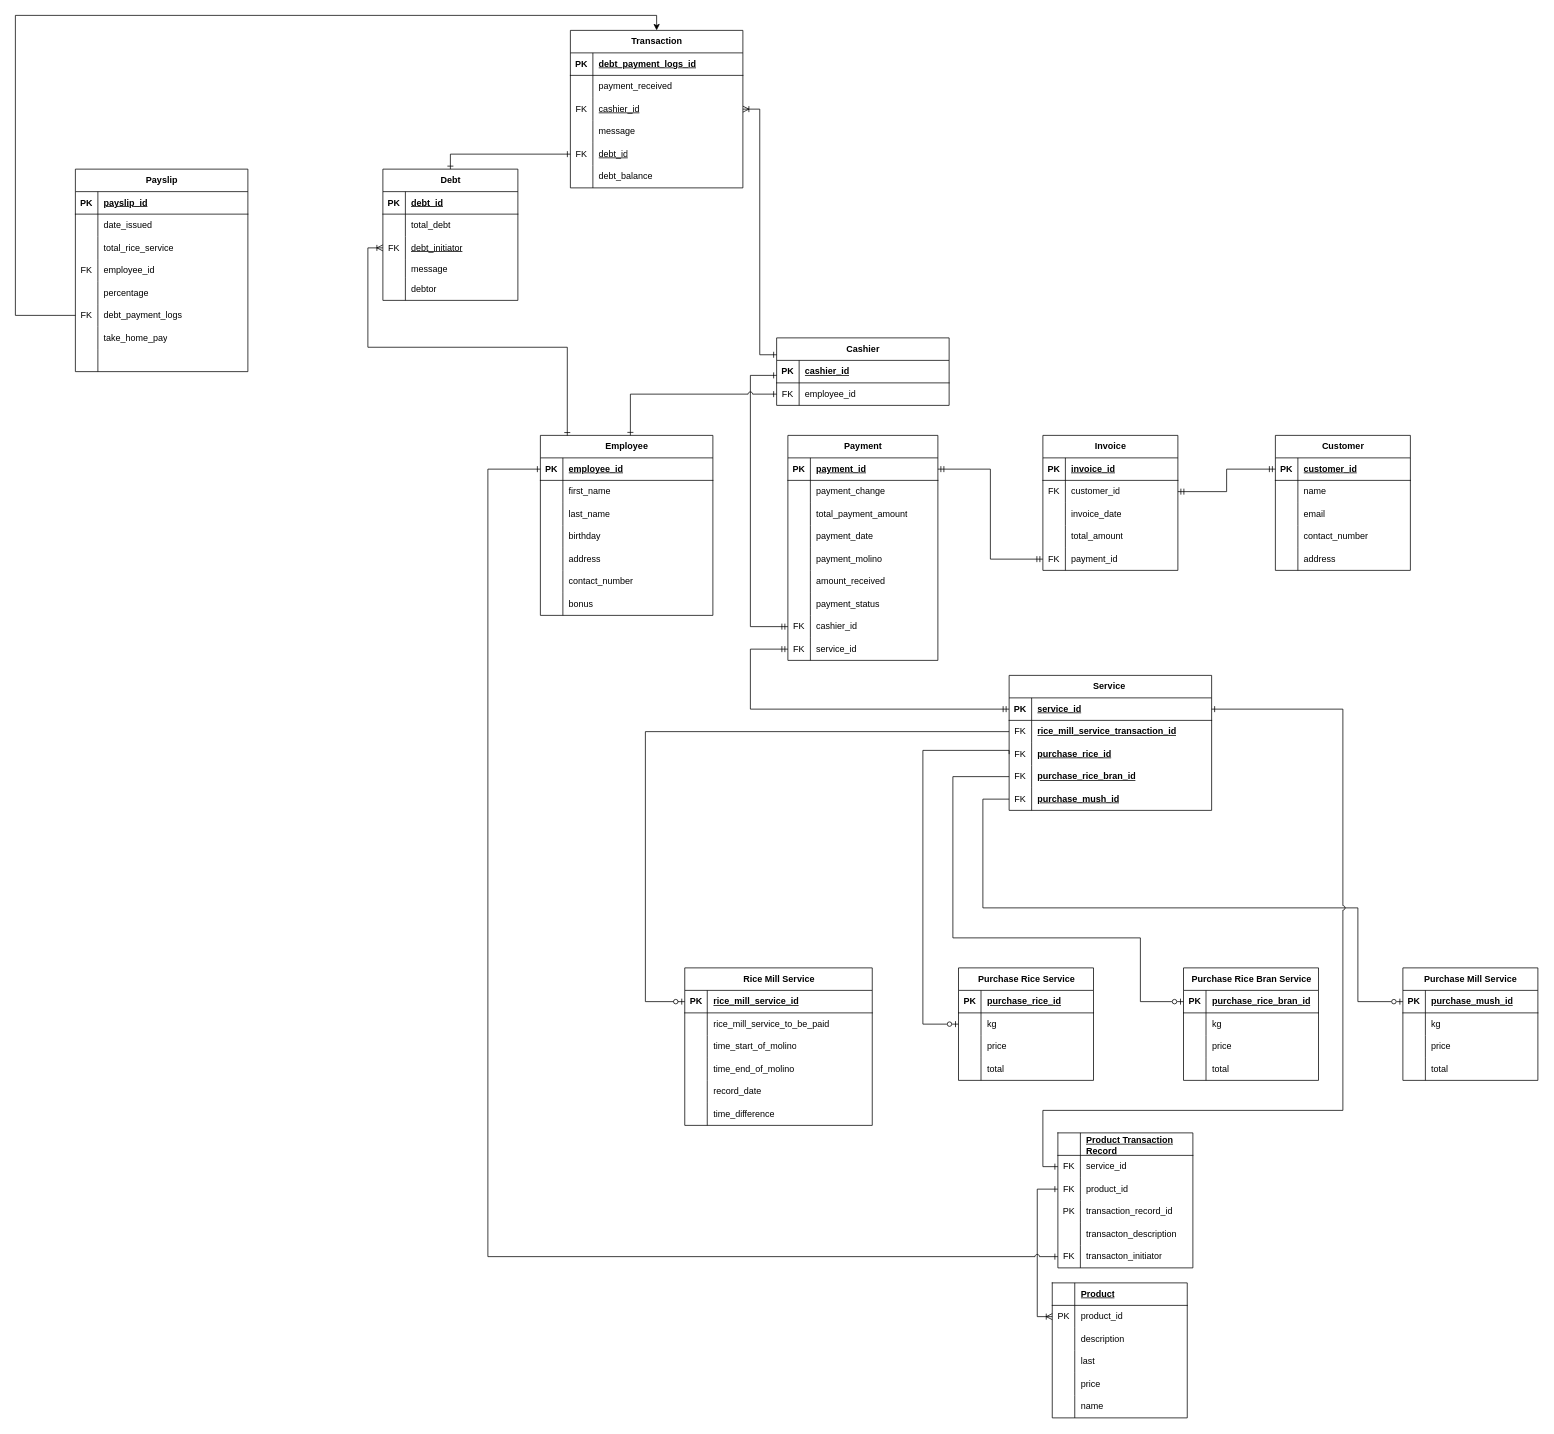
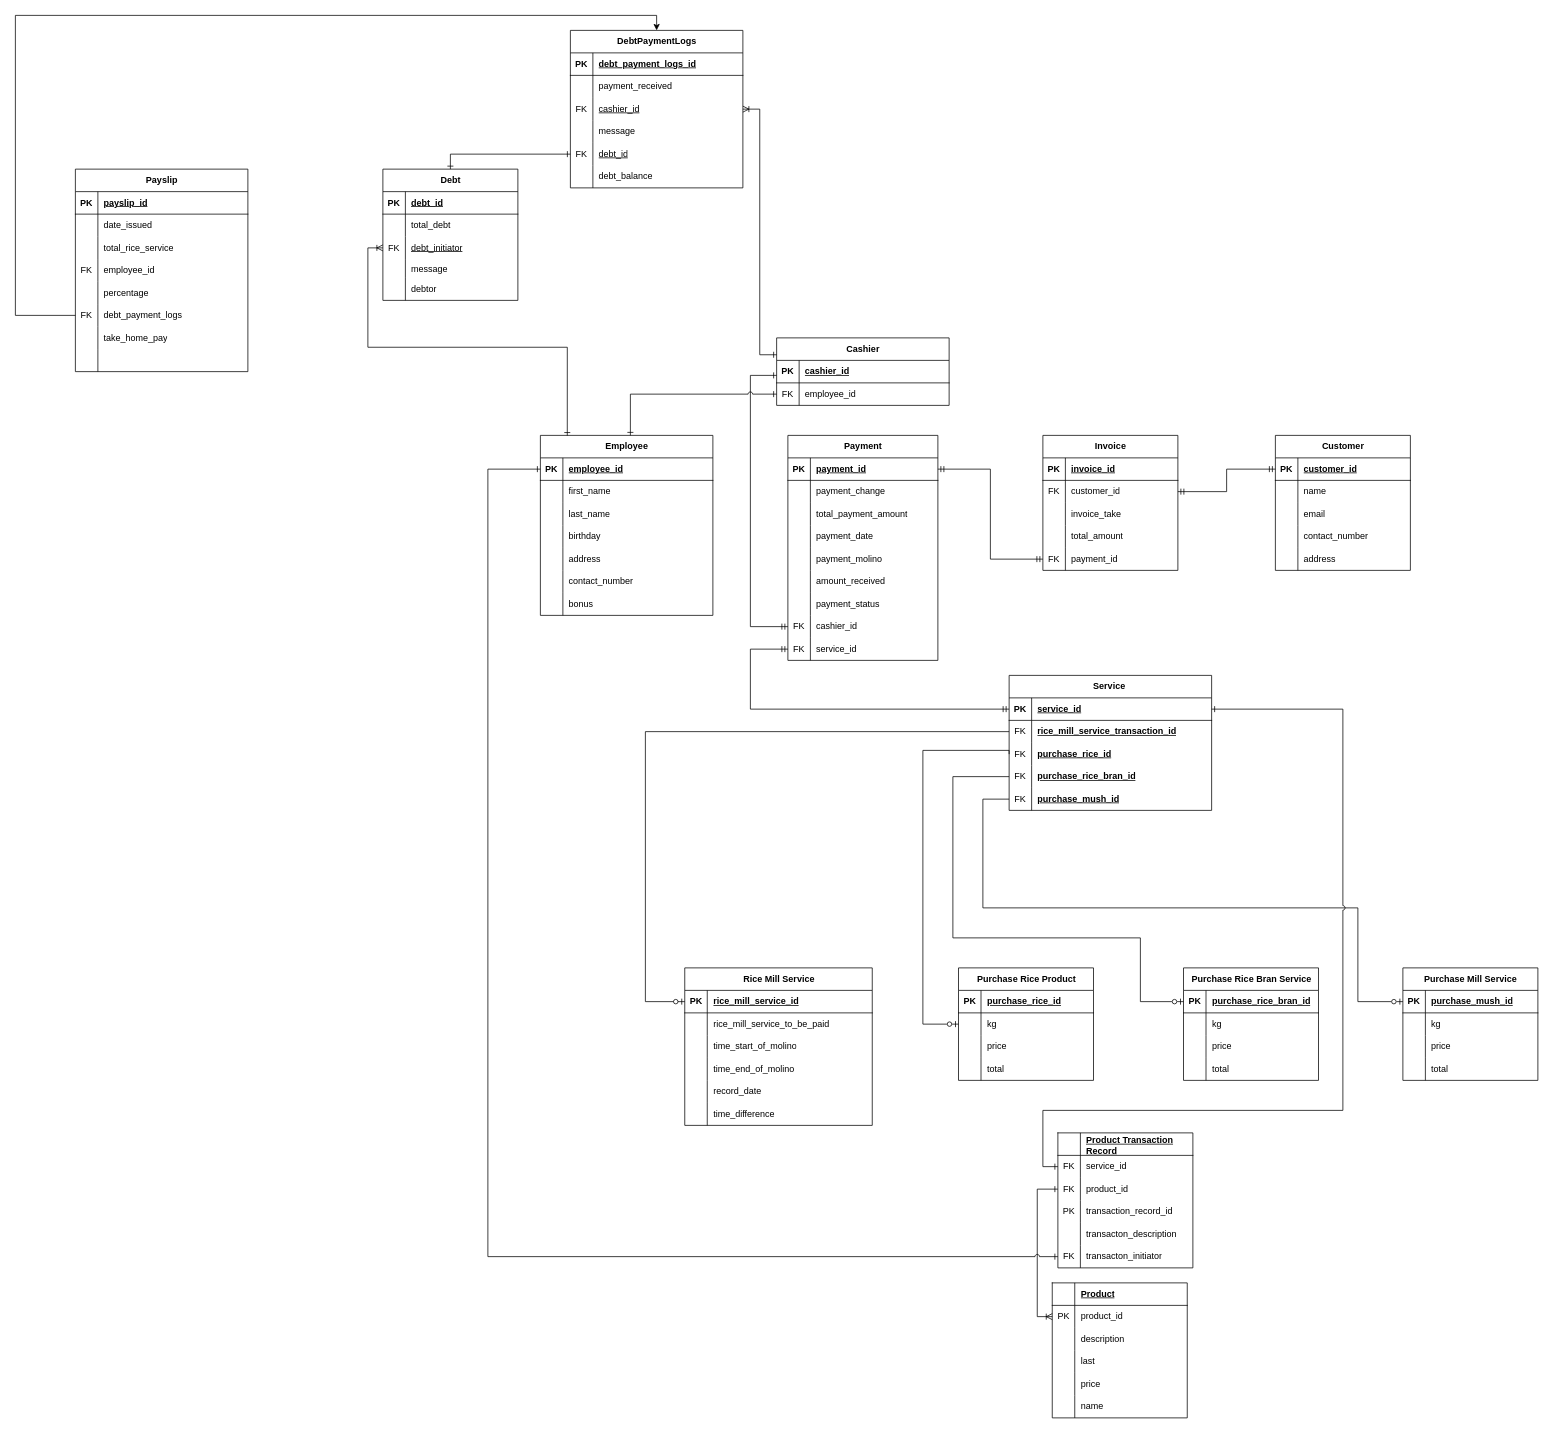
- <mxCell id="257" value="Transaction" style="shape=table;startSize=30;container=1;collapsible=1;childLayout=tableLayout;fixedRows=1;rowLines=0;fontStyle=1;align=center;resizeLast=1;html=1;" vertex="1" parent="1"><mxGeometry x="760" y="40" width="230" height="210" as="geometry" /></mxCell>
+ <mxCell id="257" value="DebtPaymentLogs" style="shape=table;startSize=30;container=1;collapsible=1;childLayout=tableLayout;fixedRows=1;rowLines=0;fontStyle=1;align=center;resizeLast=1;html=1;" vertex="1" parent="1"><mxGeometry x="760" y="40" width="230" height="210" as="geometry" /></mxCell>
- <mxCell id="58" value="invoice_date" style="shape=partialRectangle;connectable=0;fillColor=none;top=0;left=0;bottom=0;right=0;align=left;spacingLeft=6;overflow=hidden;whiteSpace=wrap;html=1;" parent="56" vertex="1"><mxGeometry x="30" width="150" height="30" as="geometry"><mxRectangle width="150" height="30" as="alternateBounds" /></mxGeometry></mxCell>
+ <mxCell id="58" value="invoice_take" style="shape=partialRectangle;connectable=0;fillColor=none;top=0;left=0;bottom=0;right=0;align=left;spacingLeft=6;overflow=hidden;whiteSpace=wrap;html=1;" parent="56" vertex="1"><mxGeometry x="30" width="150" height="30" as="geometry"><mxRectangle width="150" height="30" as="alternateBounds" /></mxGeometry></mxCell>
- <mxCell id="81" value="Purchase Rice Service" style="shape=table;startSize=30;container=1;collapsible=1;childLayout=tableLayout;fixedRows=1;rowLines=0;fontStyle=1;align=center;resizeLast=1;html=1;" parent="1" vertex="1"><mxGeometry x="1277.5" y="1290" width="180" height="150" as="geometry" /></mxCell>
+ <mxCell id="81" value="Purchase Rice Product" style="shape=table;startSize=30;container=1;collapsible=1;childLayout=tableLayout;fixedRows=1;rowLines=0;fontStyle=1;align=center;resizeLast=1;html=1;" parent="1" vertex="1"><mxGeometry x="1277.5" y="1290" width="180" height="150" as="geometry" /></mxCell>
